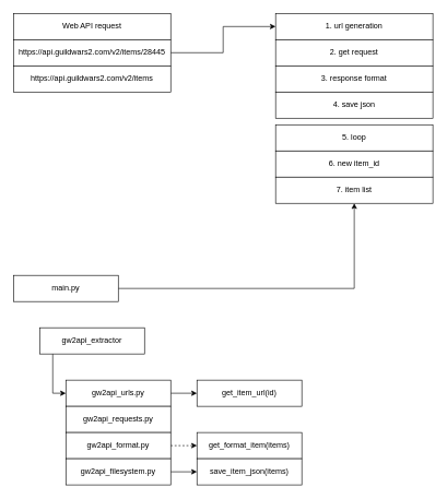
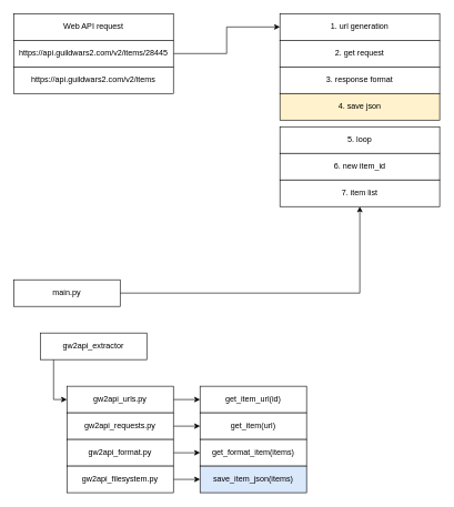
- <mxCell id="9" value="4. save json" style="rounded=0;whiteSpace=wrap;html=1;" vertex="1" parent="1"><mxGeometry x="420" y="140" width="240" height="40" as="geometry" /></mxCell>
+ <mxCell id="9" value="4. save json" style="rounded=0;whiteSpace=wrap;html=1;fillColor=#fff2cc;" vertex="1" parent="1"><mxGeometry x="420" y="140" width="240" height="40" as="geometry" /></mxCell>
+ <mxCell id="20" value="" style="edgeStyle=orthogonalEdgeStyle;rounded=0;orthogonalLoop=1;jettySize=auto;html=1;" edge="1" parent="1" source="21" target="22"><mxGeometry relative="1" as="geometry" /></mxCell>
+ <mxCell id="22" value="get_item(url)" style="whiteSpace=wrap;html=1;rounded=0;" vertex="1" parent="1"><mxGeometry x="300" y="620" width="160" height="40" as="geometry" /></mxCell>
- <mxCell id="23" value="" style="edgeStyle=orthogonalEdgeStyle;rounded=0;orthogonalLoop=1;jettySize=auto;html=1;dashed=1;" edge="1" parent="1" source="24" target="25"><mxGeometry relative="1" as="geometry" /></mxCell>
+ <mxCell id="23" value="" style="edgeStyle=orthogonalEdgeStyle;rounded=0;orthogonalLoop=1;jettySize=auto;html=1;" edge="1" parent="1" source="24" target="25"><mxGeometry relative="1" as="geometry" /></mxCell>
- <mxCell id="28" value="save_item_json(items)" style="whiteSpace=wrap;html=1;rounded=0;" vertex="1" parent="1"><mxGeometry x="300" y="700" width="160" height="40" as="geometry" /></mxCell>
+ <mxCell id="28" value="save_item_json(items)" style="whiteSpace=wrap;html=1;rounded=0;fillColor=#dae8fc;" vertex="1" parent="1"><mxGeometry x="300" y="700" width="160" height="40" as="geometry" /></mxCell>
